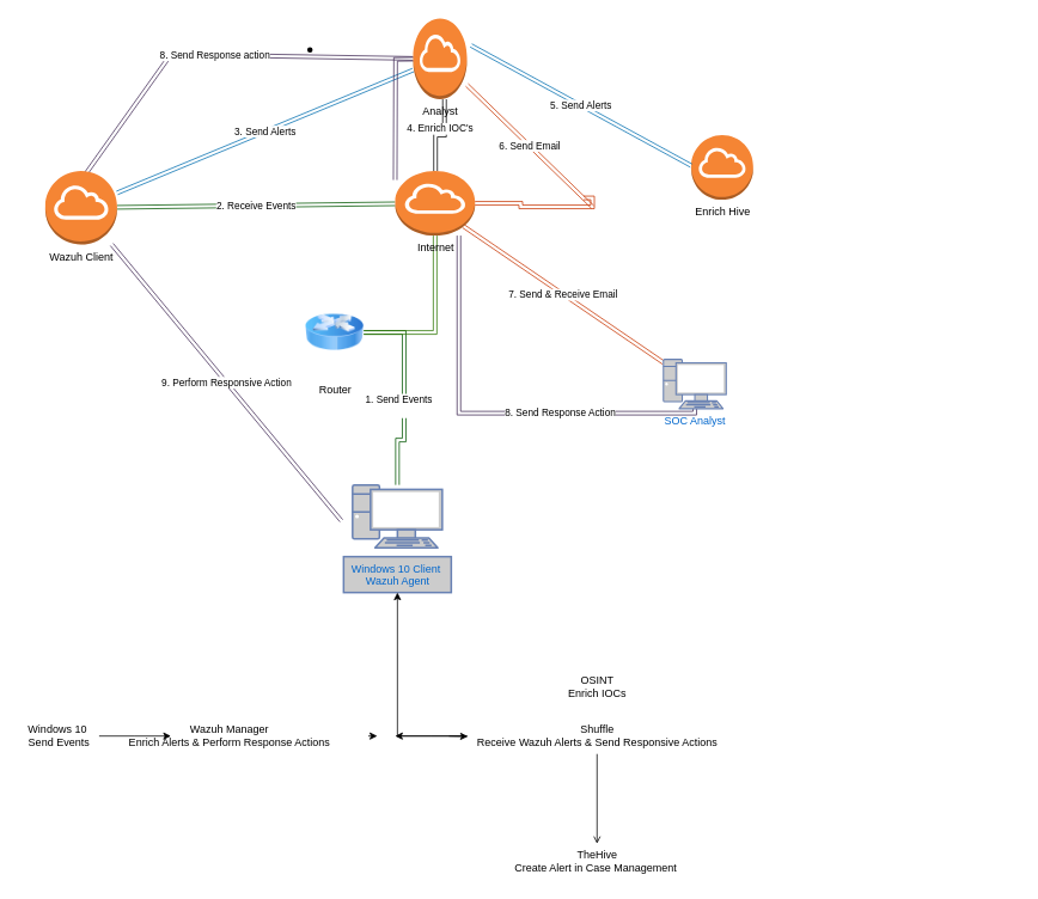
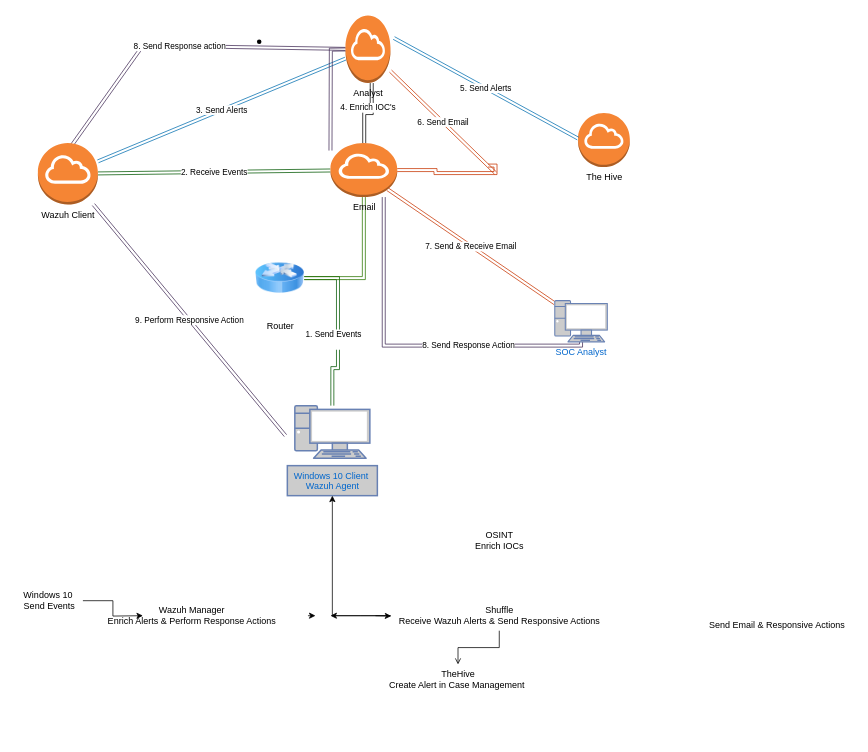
- <mxCell id="14" value="Enrich Hive&lt;div&gt;&lt;br&gt;&lt;/div&gt;" style="outlineConnect=0;dashed=0;verticalLabelPosition=bottom;verticalAlign=top;align=center;html=1;shape=mxgraph.aws3.internet_gateway;fillColor=#F58534;gradientColor=none;" parent="1" vertex="1"><mxGeometry x="770" y="150" width="69" height="72" as="geometry" /></mxCell>
+ <mxCell id="14" value="The Hive&lt;div&gt;&lt;br&gt;&lt;/div&gt;" style="outlineConnect=0;dashed=0;verticalLabelPosition=bottom;verticalAlign=top;align=center;html=1;shape=mxgraph.aws3.internet_gateway;fillColor=#F58534;gradientColor=none;" parent="1" vertex="1"><mxGeometry x="770" y="150" width="69" height="72" as="geometry" /></mxCell>
- <mxCell id="8" value="Internet&lt;div&gt;&lt;br&gt;&lt;/div&gt;" style="outlineConnect=0;dashed=0;verticalLabelPosition=bottom;verticalAlign=top;align=center;html=1;shape=mxgraph.aws3.internet_gateway;fillColor=#F58534;gradientColor=none;" parent="1" vertex="1"><mxGeometry x="440" y="190" width="89" height="72" as="geometry" /></mxCell>
+ <mxCell id="8" value="Email&lt;div&gt;&lt;br&gt;&lt;/div&gt;" style="outlineConnect=0;dashed=0;verticalLabelPosition=bottom;verticalAlign=top;align=center;html=1;shape=mxgraph.aws3.internet_gateway;fillColor=#F58534;gradientColor=none;" parent="1" vertex="1"><mxGeometry x="440" y="190" width="89" height="72" as="geometry" /></mxCell>
- <mxCell id="36" value="OSINT&lt;div&gt;Enrich IOCs&lt;/div&gt;" style="text;html=1;align=center;verticalAlign=middle;resizable=0;points=[];autosize=1;strokeColor=none;fillColor=none;" vertex="1" parent="1"><mxGeometry x="620" y="745" width="90" height="40" as="geometry" /></mxCell>
+ <mxCell id="36" value="OSINT&lt;div&gt;Enrich IOCs&lt;/div&gt;" style="text;html=1;align=center;verticalAlign=middle;resizable=0;points=[];autosize=1;strokeColor=none;fillColor=none;" vertex="1" parent="1"><mxGeometry x="620" y="700" width="90" height="40" as="geometry" /></mxCell>
- <mxCell id="28" value="Windows 10&amp;nbsp;&lt;div&gt;Send Events&lt;/div&gt;" style="text;html=1;align=center;verticalAlign=middle;resizable=0;points=[];autosize=1;strokeColor=none;fillColor=none;" vertex="1" parent="1"><mxGeometry y="800" width="90" height="40" as="geometry" x="20" /></mxCell>
+ <mxCell id="28" value="Windows 10&amp;nbsp;&lt;div&gt;Send Events&lt;/div&gt;" style="text;html=1;align=center;verticalAlign=middle;resizable=0;points=[];autosize=1;strokeColor=none;fillColor=none;" vertex="1" parent="1"><mxGeometry x="20" y="780" width="90" height="40" as="geometry" /></mxCell>
+ <mxCell id="38" value="Send Email &amp;amp; Responsive Actions&lt;div&gt;&lt;br&gt;&lt;/div&gt;" style="text;html=1;align=center;verticalAlign=middle;resizable=0;points=[];autosize=1;strokeColor=none;fillColor=none;" vertex="1" parent="1"><mxGeometry x="935" y="820" width="200" height="40" as="geometry" /></mxCell>
- <mxCell id="37" value="TheHive&lt;div&gt;Create Alert in Case Management&amp;nbsp;&lt;/div&gt;" style="text;html=1;align=center;verticalAlign=middle;resizable=0;points=[];autosize=1;strokeColor=none;fillColor=none;" vertex="1" parent="1"><mxGeometry x="560" y="940" width="210" height="40" as="geometry" /></mxCell>
+ <mxCell id="37" value="TheHive&lt;div&gt;Create Alert in Case Management&amp;nbsp;&lt;/div&gt;" style="text;html=1;align=center;verticalAlign=middle;resizable=0;points=[];autosize=1;strokeColor=none;fillColor=none;" vertex="1" parent="1"><mxGeometry x="505" y="885" width="210" height="40" as="geometry" /></mxCell>
